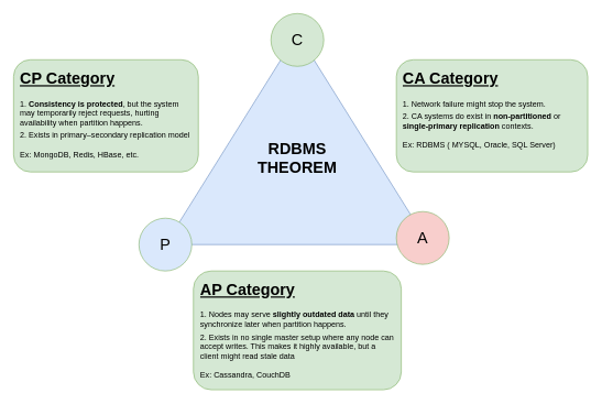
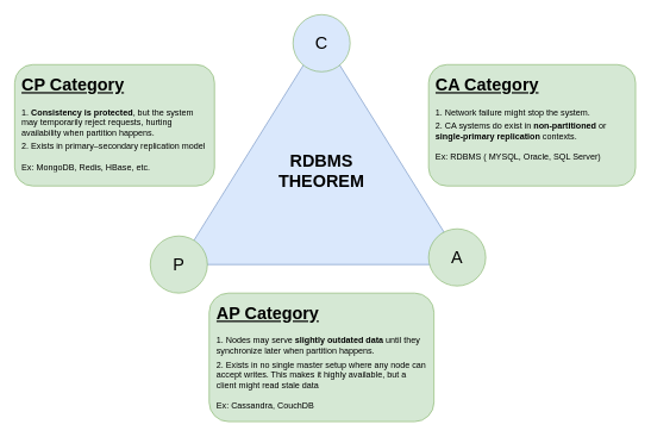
- <mxCell id="3" value="C" style="ellipse;whiteSpace=wrap;html=1;aspect=fixed;fontStyle=0;fontSize=24;fillColor=#d5e8d4;strokeColor=#82b366;" vertex="1" parent="1"><mxGeometry x="410" y="20" width="80" height="80" as="geometry" /></mxCell>
+ <mxCell id="3" value="C" style="ellipse;whiteSpace=wrap;html=1;aspect=fixed;fontStyle=0;fontSize=24;fillColor=#dae8fc;strokeColor=#82b366;" vertex="1" parent="1"><mxGeometry x="410" y="20" width="80" height="80" as="geometry" /></mxCell>
- <mxCell id="4" value="A" style="ellipse;whiteSpace=wrap;html=1;aspect=fixed;fontStyle=0;fontSize=24;fillColor=#f8cecc;strokeColor=#82b366;" vertex="1" parent="1"><mxGeometry x="600" y="320" width="80" height="80" as="geometry" /></mxCell>
+ <mxCell id="4" value="A" style="ellipse;whiteSpace=wrap;html=1;aspect=fixed;fontStyle=0;fontSize=24;fillColor=#d5e8d4;strokeColor=#82b366;" vertex="1" parent="1"><mxGeometry x="600" y="320" width="80" height="80" as="geometry" /></mxCell>
- <mxCell id="5" value="P" style="ellipse;whiteSpace=wrap;html=1;aspect=fixed;fontStyle=0;fontSize=24;fillColor=#dae8fc;strokeColor=#82b366;" vertex="1" parent="1"><mxGeometry x="210" y="330" width="80" height="80" as="geometry" /></mxCell>
+ <mxCell id="5" value="P" style="ellipse;whiteSpace=wrap;html=1;aspect=fixed;fontStyle=0;fontSize=24;fillColor=#d5e8d4;strokeColor=#82b366;" vertex="1" parent="1"><mxGeometry x="210" y="330" width="80" height="80" as="geometry" /></mxCell>
